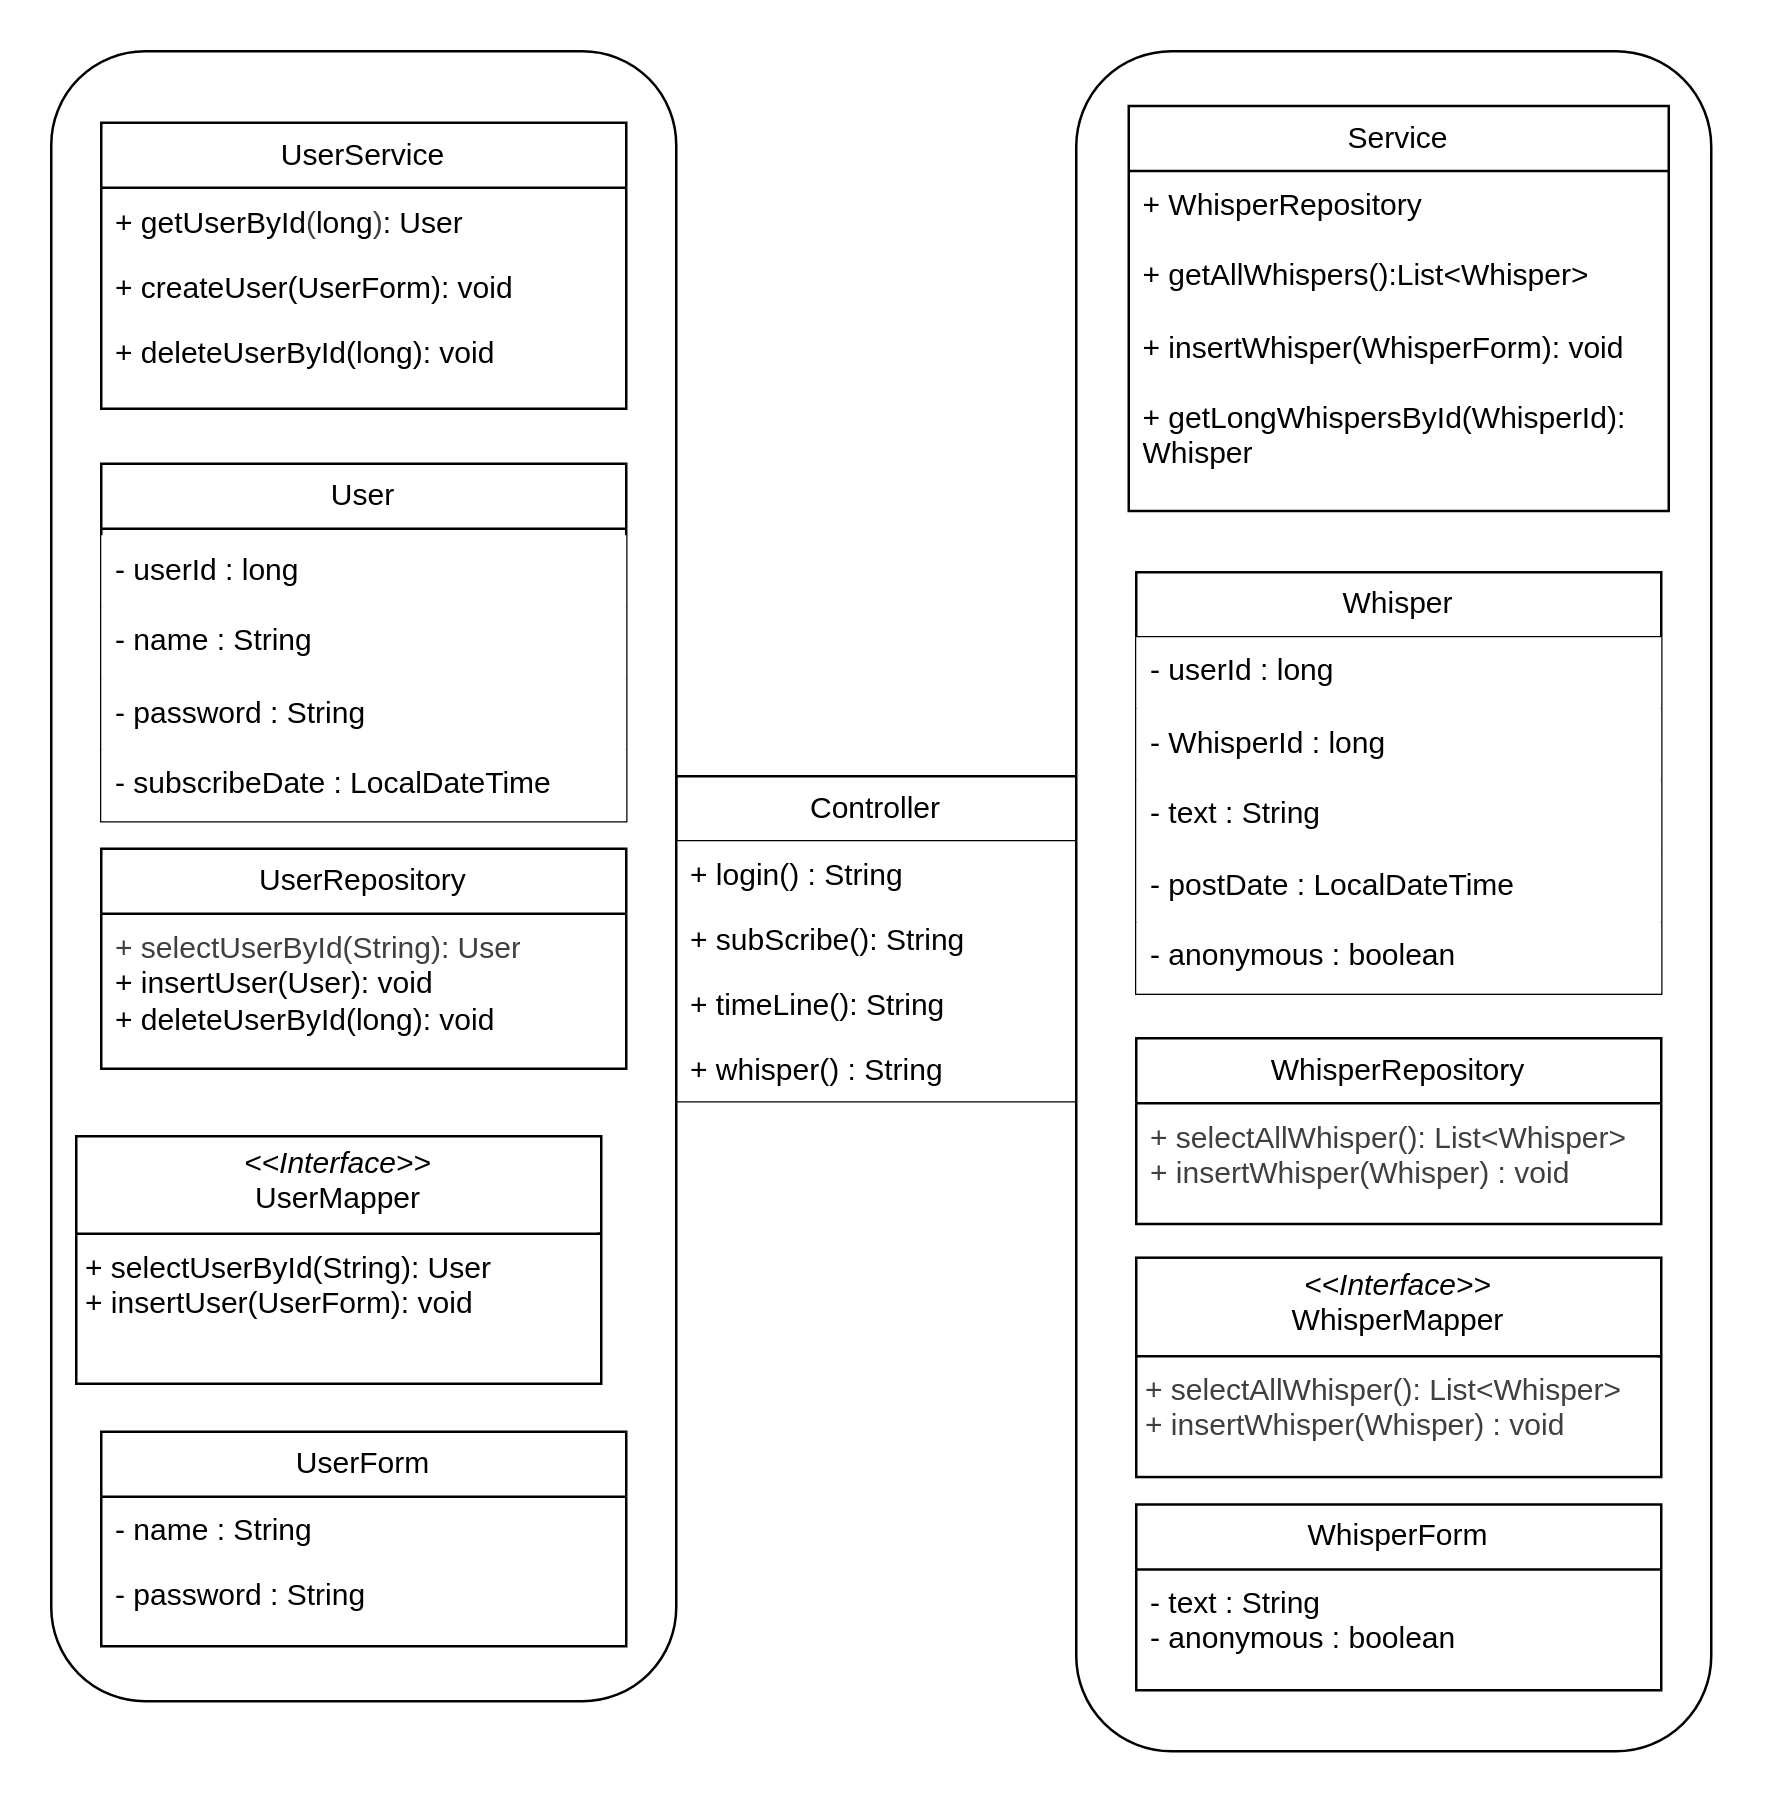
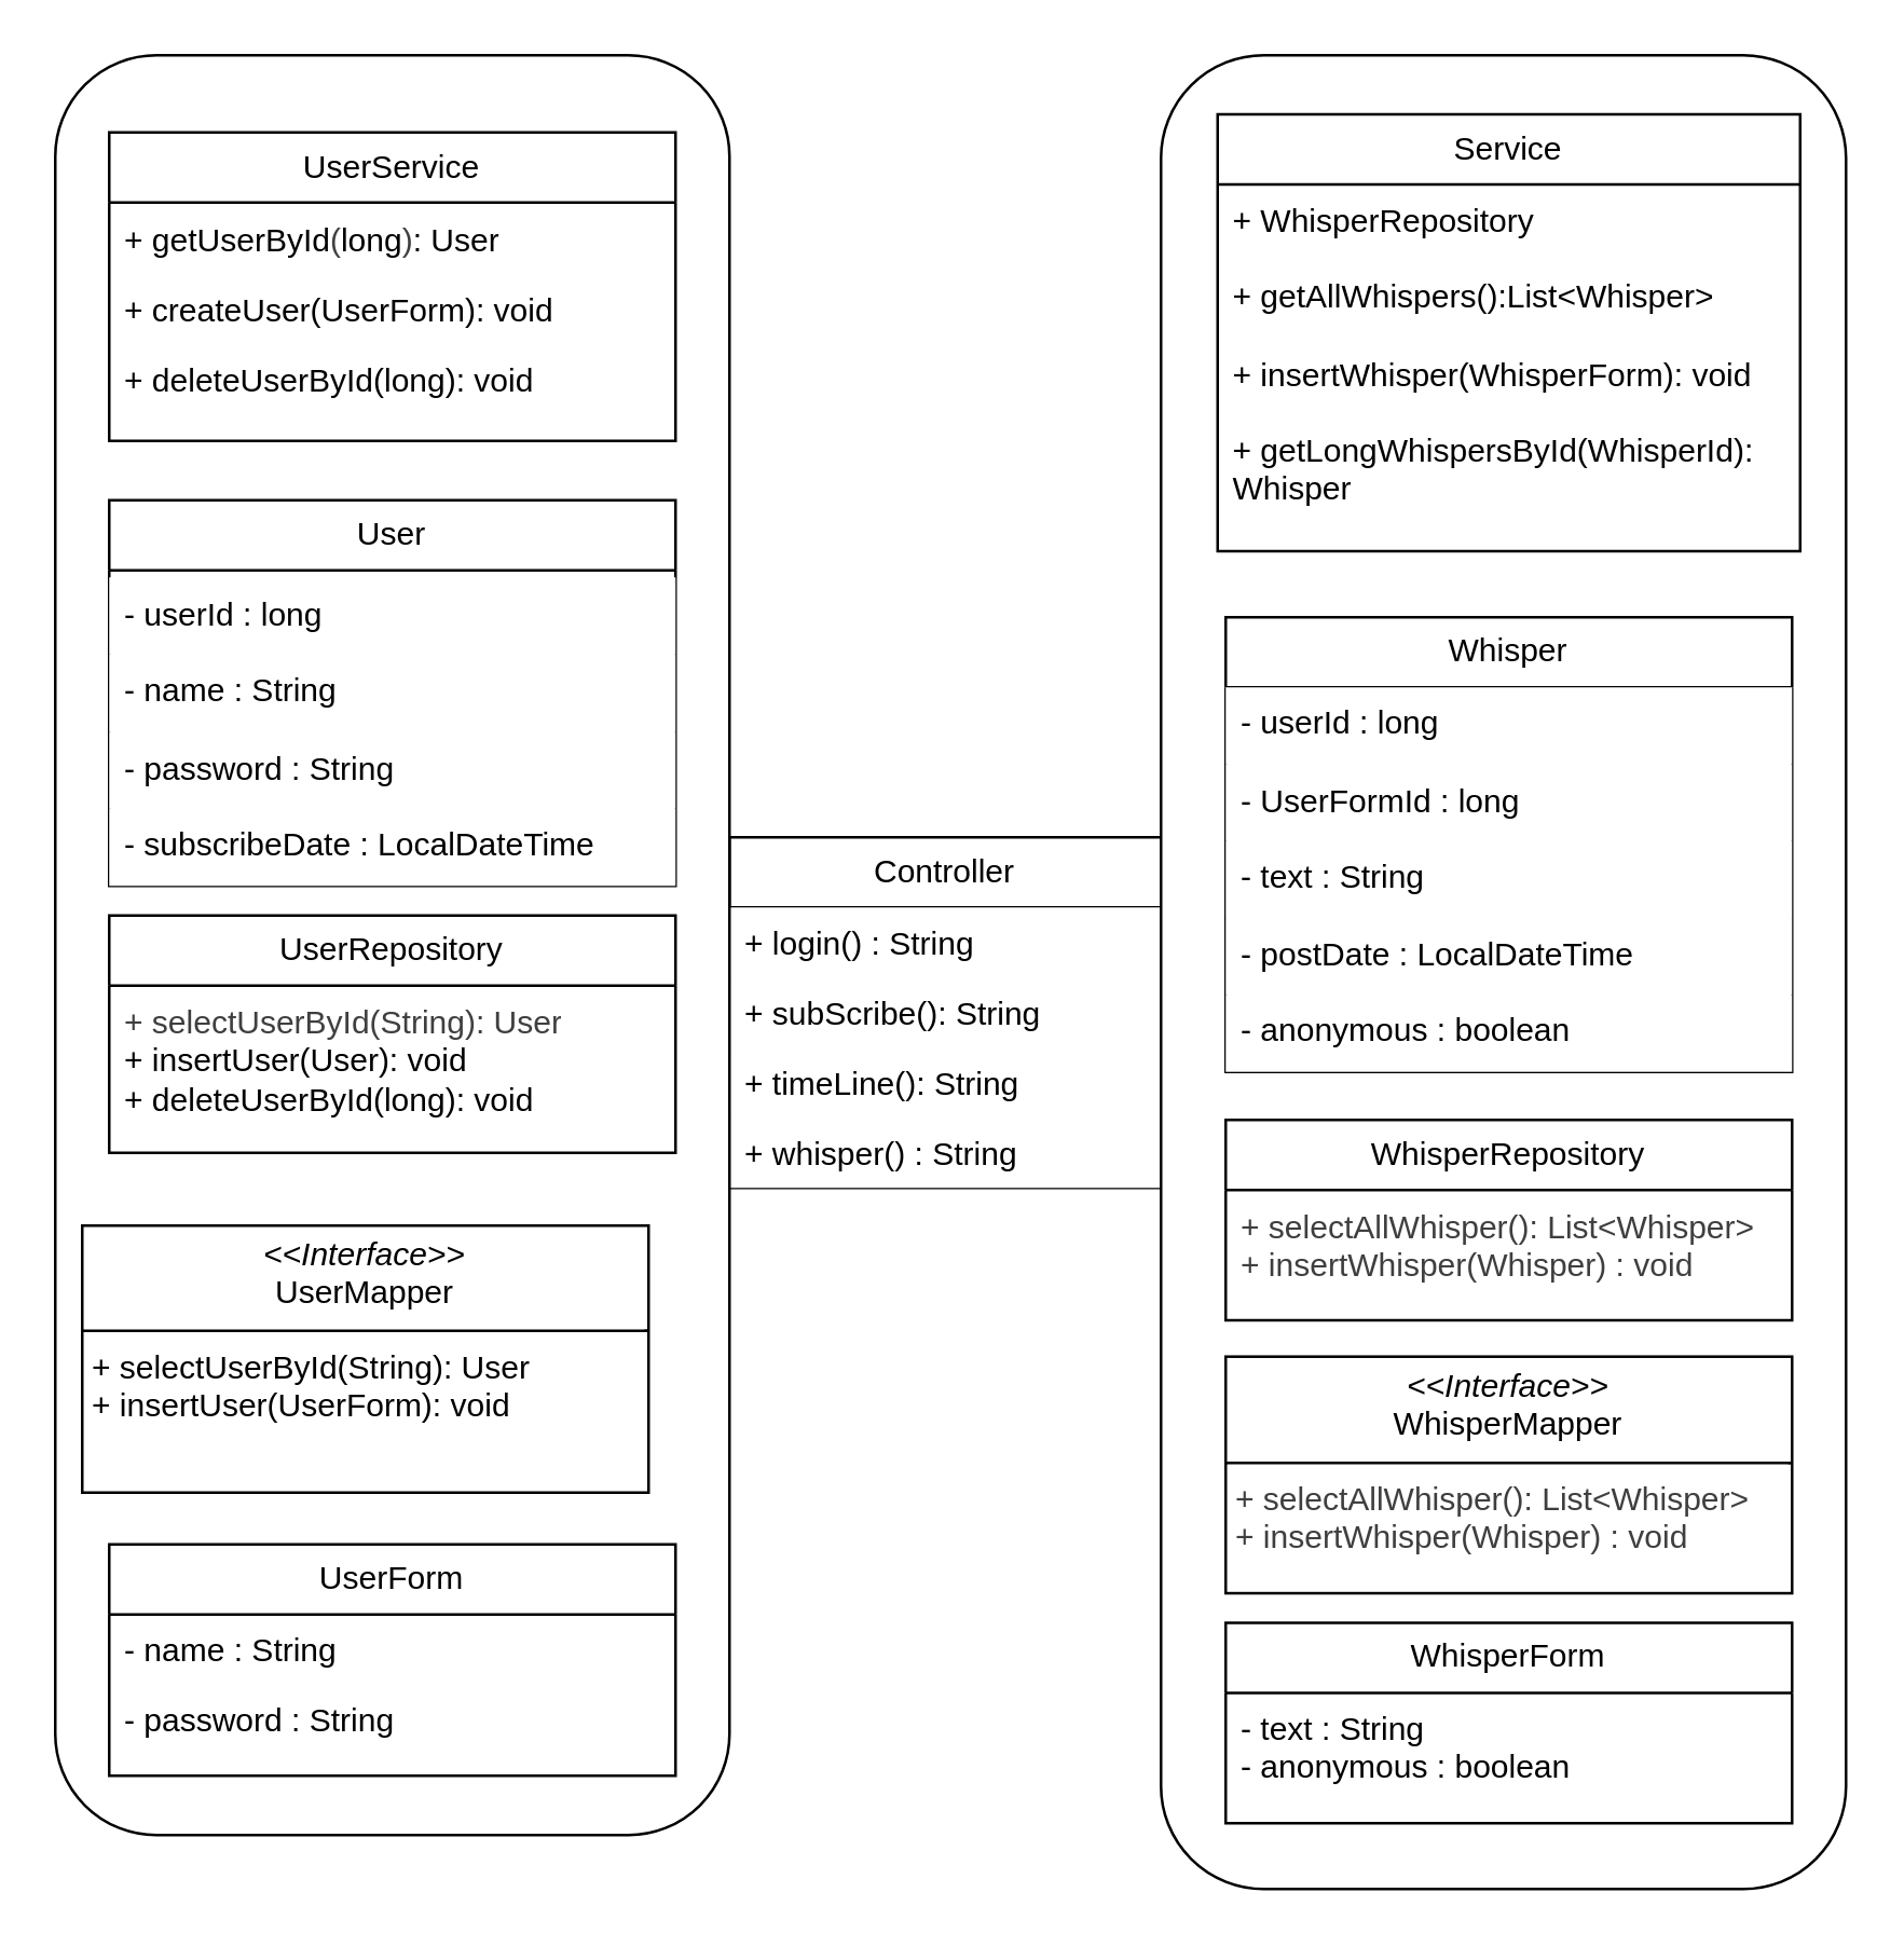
- <mxCell id="11" value="&lt;span style=&quot;color: rgb(0, 0, 0);&quot;&gt;- Whisper&lt;/span&gt;&lt;span style=&quot;color: rgb(0, 0, 0);&quot;&gt;Id : long&lt;/span&gt;" style="text;strokeColor=none;fillColor=default;align=left;verticalAlign=top;spacingLeft=4;spacingRight=4;overflow=hidden;rotatable=1;points=[[0,0.5],[1,0.5]];portConstraint=eastwest;whiteSpace=wrap;html=1;movable=1;resizable=1;deletable=1;editable=1;locked=0;connectable=1;" parent="9" vertex="1"><mxGeometry y="54.516" width="210" height="28.516" as="geometry" /></mxCell>
+ <mxCell id="11" value="&lt;span style=&quot;color: rgb(0, 0, 0);&quot;&gt;- UserForm&lt;/span&gt;&lt;span style=&quot;color: rgb(0, 0, 0);&quot;&gt;Id : long&lt;/span&gt;" style="text;strokeColor=none;fillColor=default;align=left;verticalAlign=top;spacingLeft=4;spacingRight=4;overflow=hidden;rotatable=1;points=[[0,0.5],[1,0.5]];portConstraint=eastwest;whiteSpace=wrap;html=1;movable=1;resizable=1;deletable=1;editable=1;locked=0;connectable=1;" parent="9" vertex="1"><mxGeometry y="54.516" width="210" height="28.516" as="geometry" /></mxCell>
